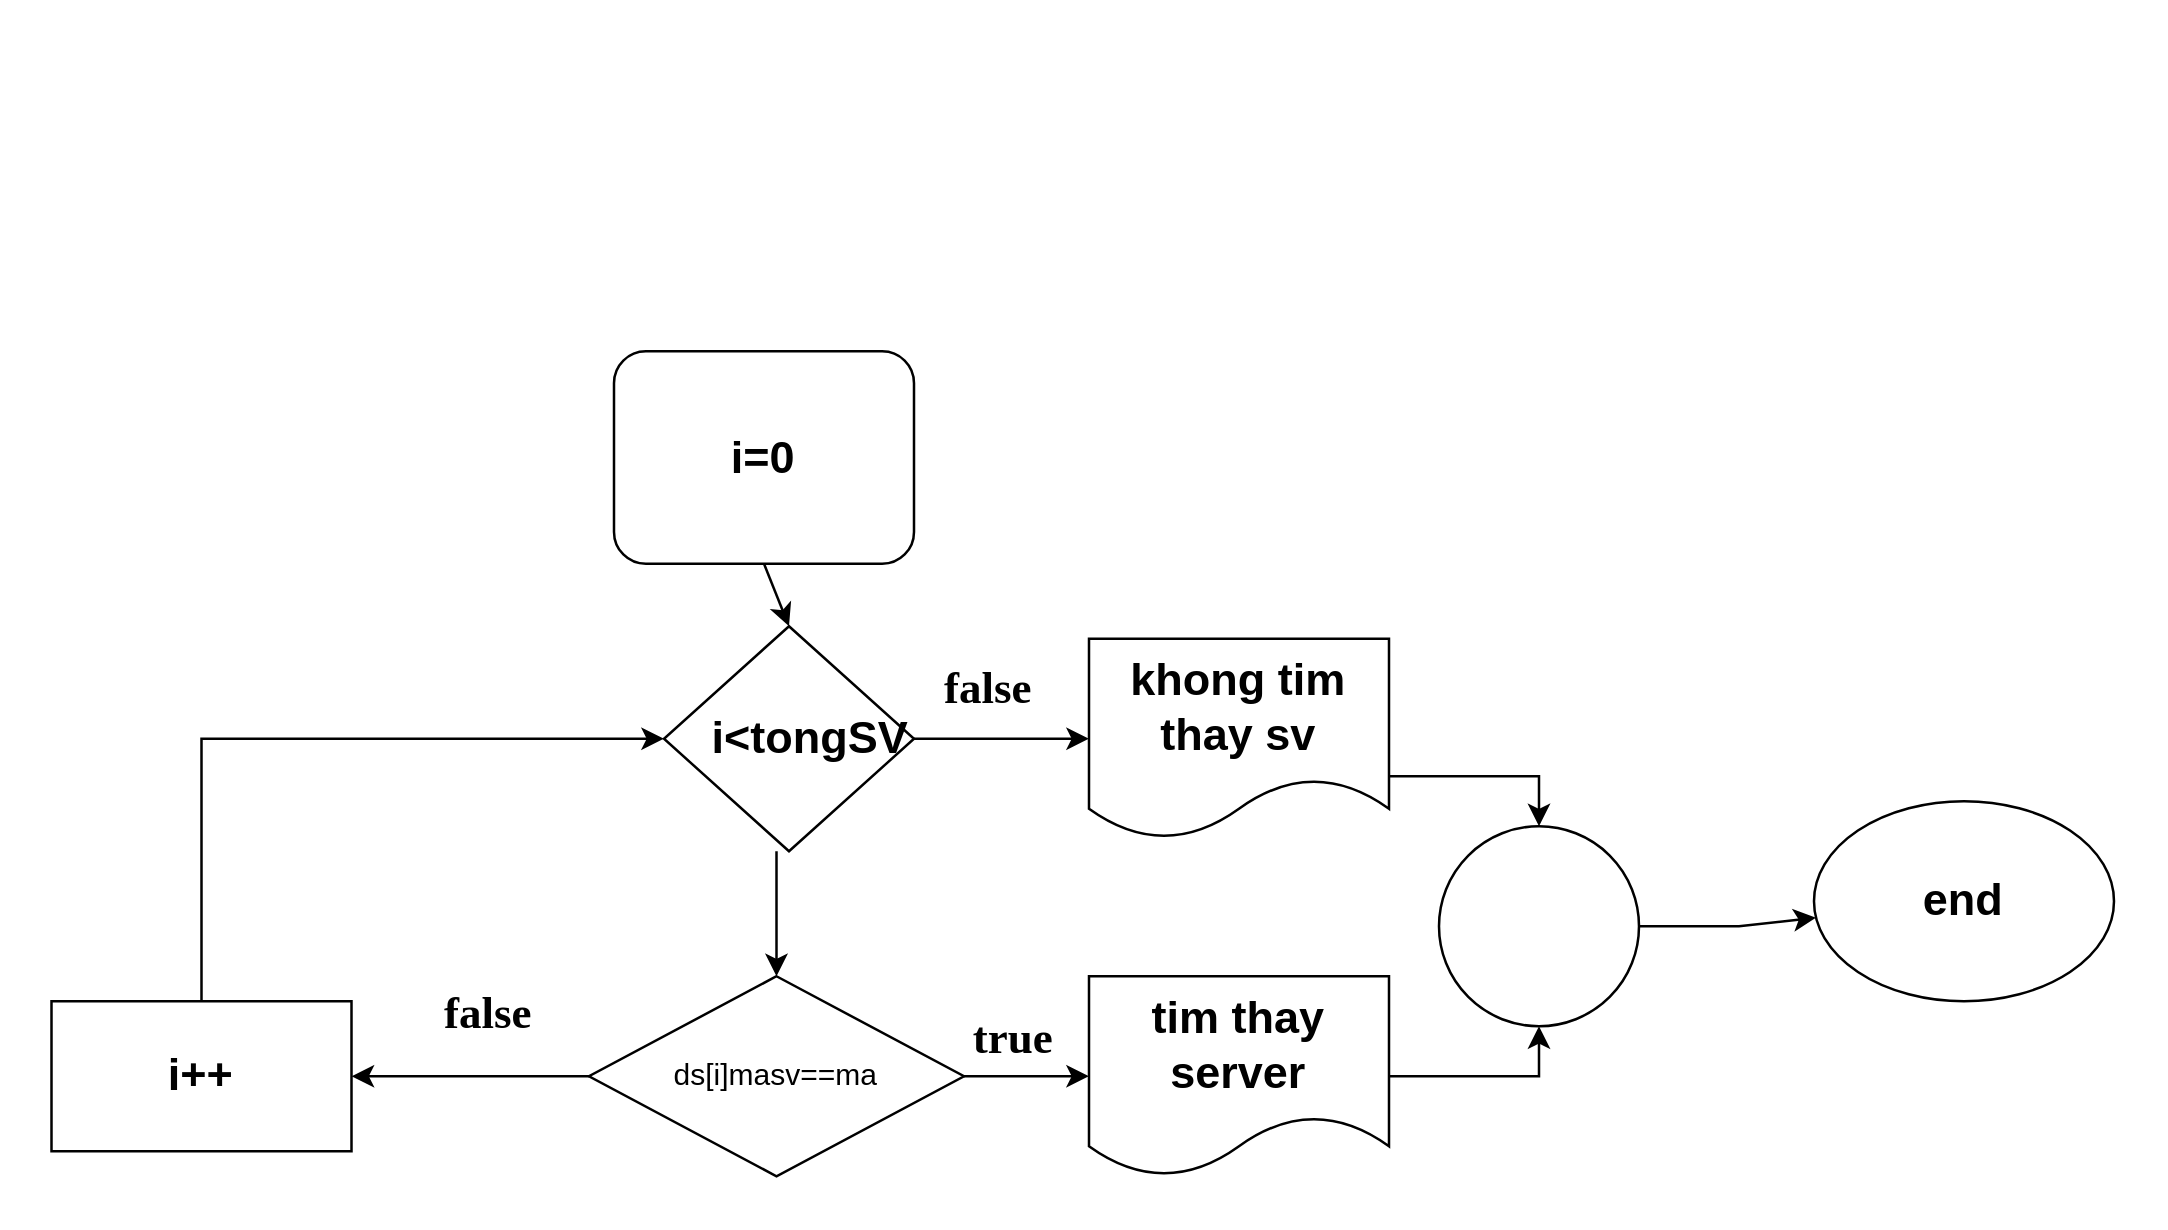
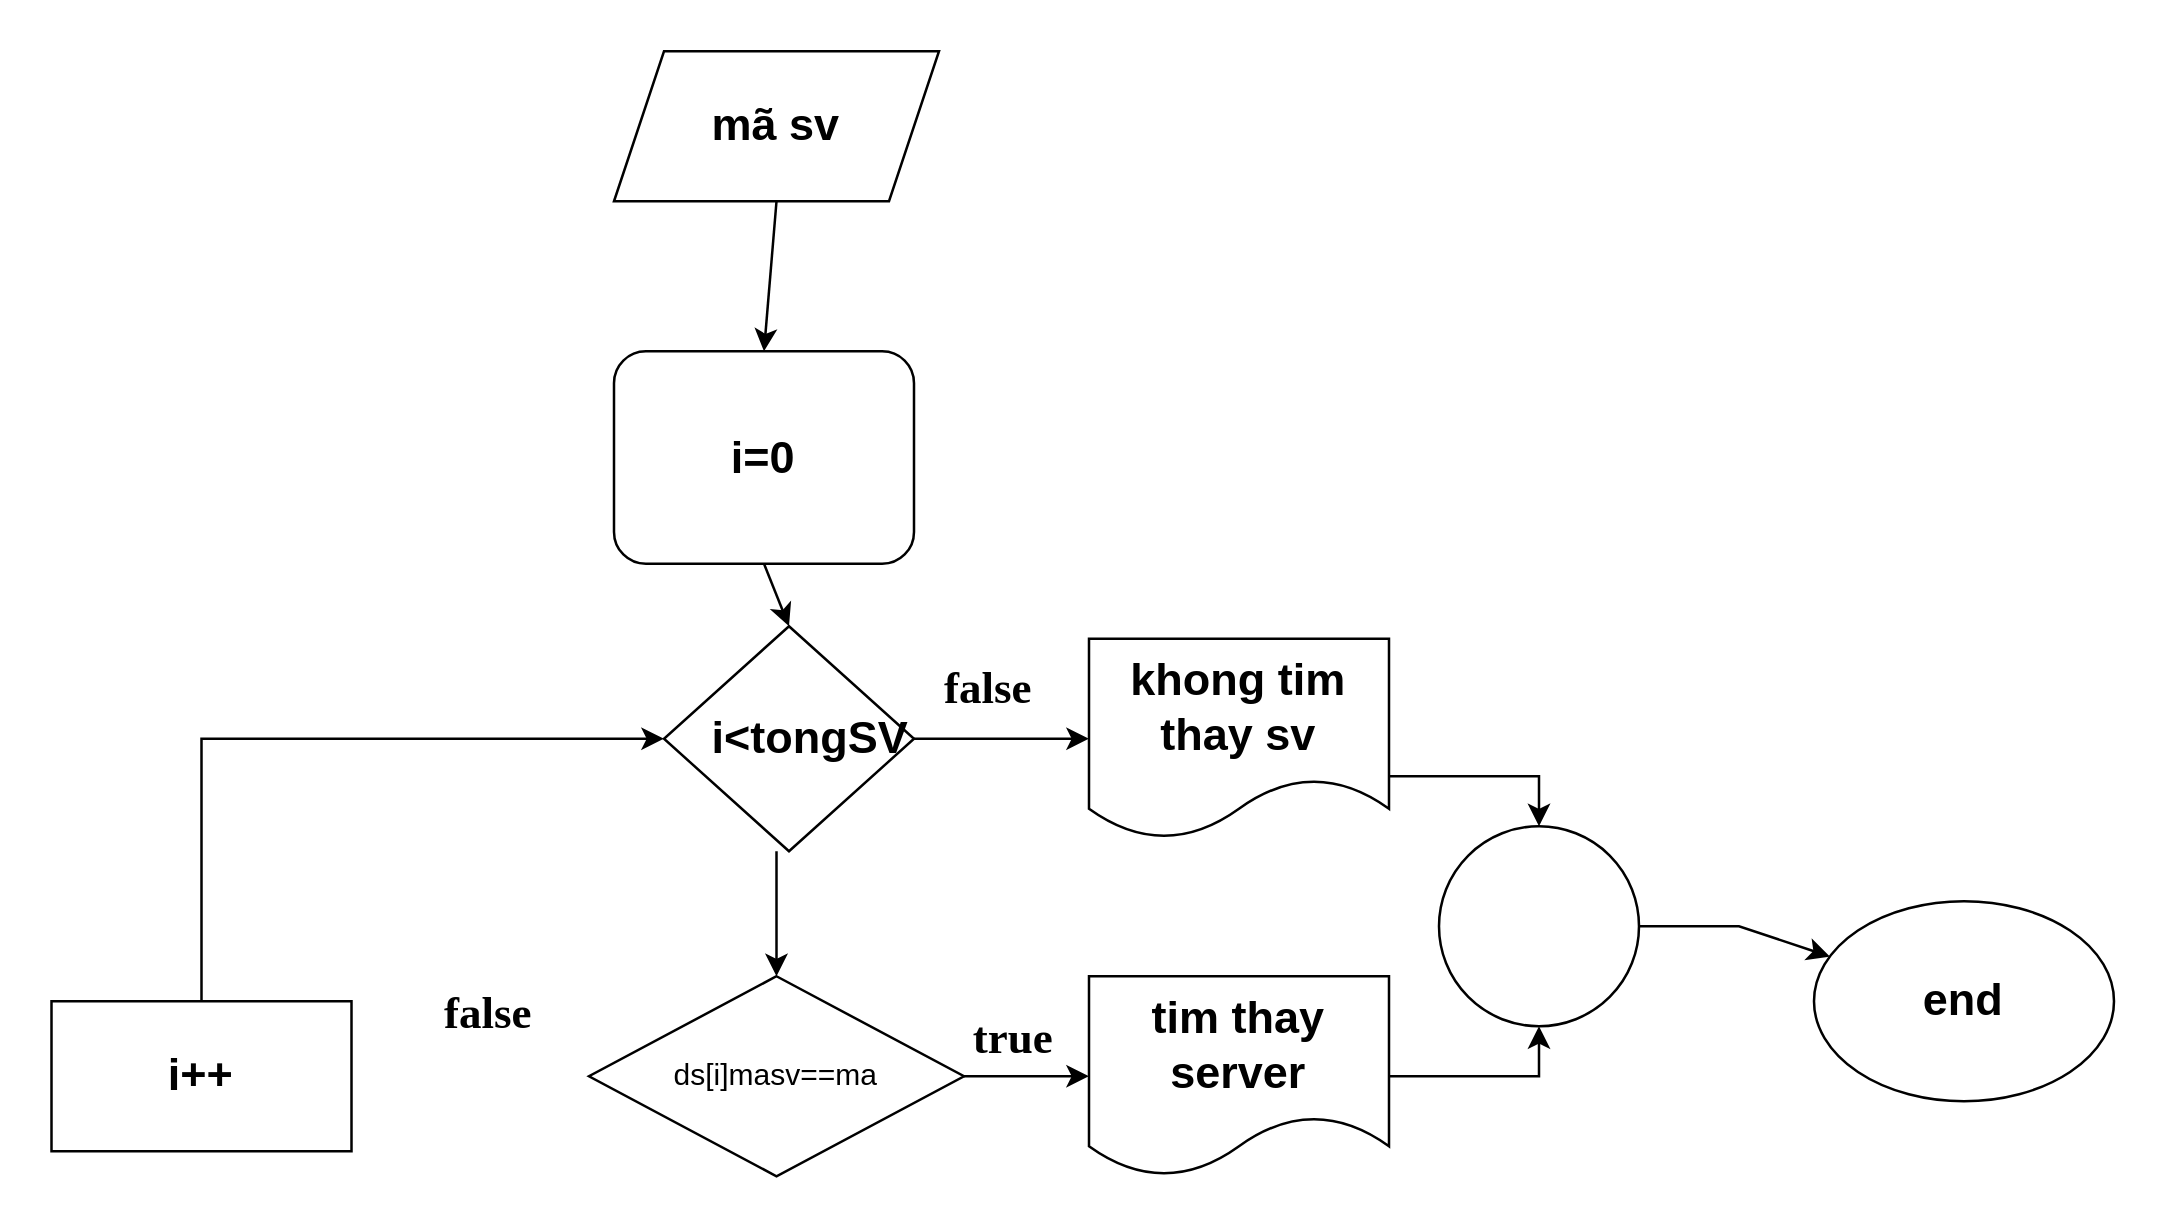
+ <mxCell id="2" value="&lt;h2&gt;mã sv&lt;/h2&gt;" style="shape=parallelogram;perimeter=parallelogramPerimeter;whiteSpace=wrap;html=1;fixedSize=1;" parent="1" vertex="1"><mxGeometry x="245" y="20" width="130" height="60" as="geometry" /></mxCell>
+ <mxCell id="4" value="" style="endArrow=classic;html=1;rounded=0;exitX=0.5;exitY=1;exitDx=0;exitDy=0;entryX=0.5;entryY=0;entryDx=0;entryDy=0;" parent="1" source="2" target="3" edge="1"><mxGeometry width="50" height="50" relative="1" as="geometry"><mxPoint x="275" y="140" as="sourcePoint" /><mxPoint x="325" y="90" as="targetPoint" /></mxGeometry></mxCell>
- <mxCell id="21" value="&lt;h2&gt;end&lt;/h2&gt;" style="ellipse;whiteSpace=wrap;html=1;" parent="1" vertex="1"><mxGeometry x="725" y="320" width="120" height="80" as="geometry" /></mxCell>
+ <mxCell id="21" value="&lt;h2&gt;end&lt;/h2&gt;" style="ellipse;whiteSpace=wrap;html=1;" parent="1" vertex="1"><mxGeometry x="725" y="360" width="120" height="80" as="geometry" /></mxCell>
- <mxCell id="10" value="" style="edgeStyle=orthogonalEdgeStyle;rounded=0;orthogonalLoop=1;jettySize=auto;html=1;" parent="1" source="12" target="14" edge="1"><mxGeometry relative="1" as="geometry" /></mxCell>
